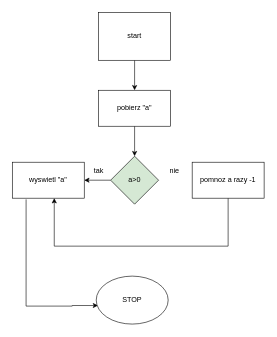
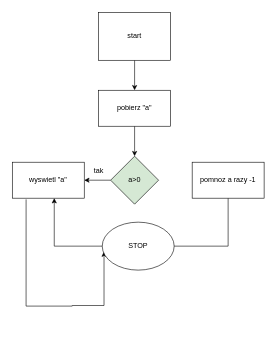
- <mxCell id="13" value="nie" style="text;html=1;align=center;verticalAlign=middle;resizable=0;points=[];autosize=1;strokeColor=none;fillColor=none;" vertex="1" parent="1"><mxGeometry x="270" y="270" width="40" height="30" as="geometry" /></mxCell>
- <mxCell id="14" value="STOP" style="ellipse;whiteSpace=wrap;html=1;" vertex="1" parent="1"><mxGeometry x="160" y="460" width="120" height="80" as="geometry" /></mxCell>
+ <mxCell id="14" value="STOP" style="ellipse;whiteSpace=wrap;html=1;" vertex="1" parent="1"><mxGeometry x="170" y="370" width="120" height="80" as="geometry" /></mxCell>
